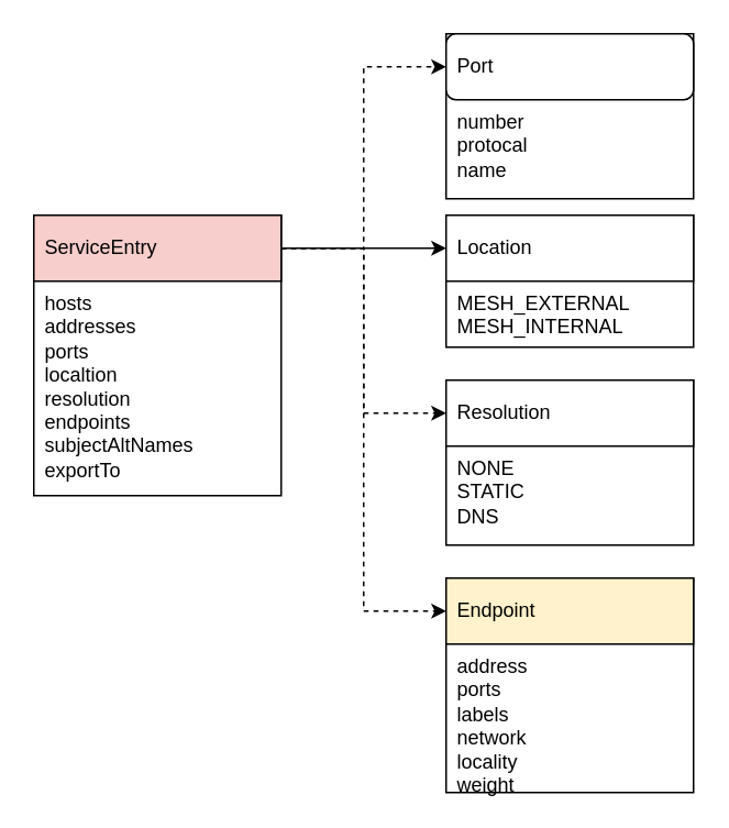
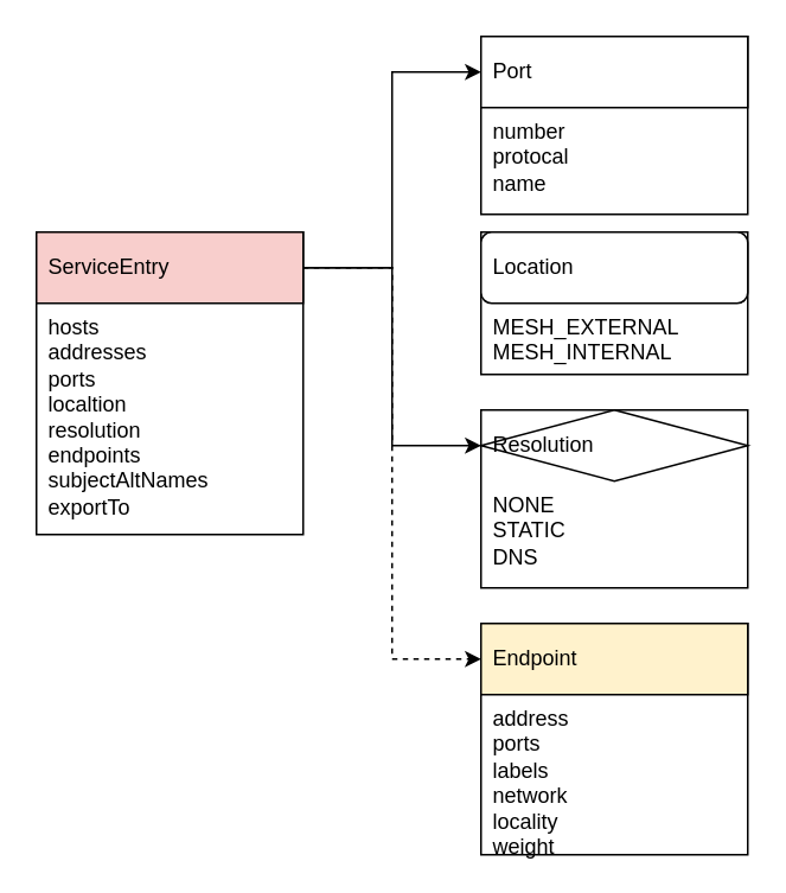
- <mxCell id="9" value="Port" style="whiteSpace=wrap;html=1;spacingLeft=5;align=left;rounded=1;" vertex="1" parent="1"><mxGeometry x="270" y="20" width="150" height="40" as="geometry" /></mxCell>
+ <mxCell id="9" value="Port" style="rounded=0;whiteSpace=wrap;html=1;spacingLeft=5;align=left;" vertex="1" parent="1"><mxGeometry x="270" y="20" width="150" height="40" as="geometry" /></mxCell>
- <mxCell id="3" style="edgeStyle=orthogonalEdgeStyle;rounded=0;orthogonalLoop=1;jettySize=auto;html=1;entryX=0;entryY=0.5;entryDx=0;entryDy=0;dashed=1;" edge="1" parent="1" source="7" target="9"><mxGeometry relative="1" as="geometry" /></mxCell>
+ <mxCell id="3" style="edgeStyle=orthogonalEdgeStyle;rounded=0;orthogonalLoop=1;jettySize=auto;html=1;entryX=0;entryY=0.5;entryDx=0;entryDy=0;" edge="1" parent="1" source="7" target="9"><mxGeometry relative="1" as="geometry" /></mxCell>
- <mxCell id="4" style="edgeStyle=orthogonalEdgeStyle;rounded=0;orthogonalLoop=1;jettySize=auto;html=1;entryX=0;entryY=0.5;entryDx=0;entryDy=0;" edge="1" parent="1" source="7" target="11"><mxGeometry relative="1" as="geometry" /></mxCell>
- <mxCell id="11" value="Location" style="rounded=0;whiteSpace=wrap;html=1;spacingLeft=5;align=left;" vertex="1" parent="1"><mxGeometry x="270" y="130" width="150" height="40" as="geometry" /></mxCell>
+ <mxCell id="11" value="Location" style="whiteSpace=wrap;html=1;spacingLeft=5;align=left;rounded=1;" vertex="1" parent="1"><mxGeometry x="270" y="130" width="150" height="40" as="geometry" /></mxCell>
- <mxCell id="5" style="edgeStyle=orthogonalEdgeStyle;rounded=0;orthogonalLoop=1;jettySize=auto;html=1;entryX=0;entryY=0.5;entryDx=0;entryDy=0;dashed=1;" edge="1" parent="1" source="7" target="13"><mxGeometry relative="1" as="geometry" /></mxCell>
+ <mxCell id="5" style="edgeStyle=orthogonalEdgeStyle;rounded=0;orthogonalLoop=1;jettySize=auto;html=1;entryX=0;entryY=0.5;entryDx=0;entryDy=0;" edge="1" parent="1" source="7" target="13"><mxGeometry relative="1" as="geometry" /></mxCell>
- <mxCell id="13" value="Resolution" style="rounded=0;whiteSpace=wrap;html=1;spacingLeft=5;align=left;" vertex="1" parent="1"><mxGeometry x="270" y="230" width="150" height="40" as="geometry" /></mxCell>
+ <mxCell id="13" value="Resolution" style="rhombus;whiteSpace=wrap;html=1;spacingLeft=5;align=left;" vertex="1" parent="1"><mxGeometry x="270" y="230" width="150" height="40" as="geometry" /></mxCell>
